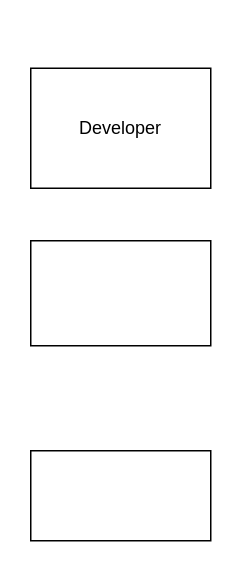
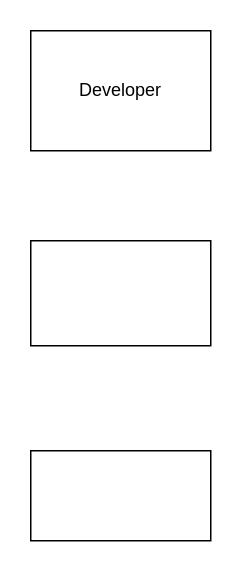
- <mxCell id="2" value="Developer" style="rounded=0;whiteSpace=wrap;html=1;" vertex="1" parent="1"><mxGeometry x="20" y="45" width="120" height="80" as="geometry" /></mxCell>
+ <mxCell id="2" value="Developer" style="rounded=0;whiteSpace=wrap;html=1;" vertex="1" parent="1"><mxGeometry x="20" y="20" width="120" height="80" as="geometry" /></mxCell>
